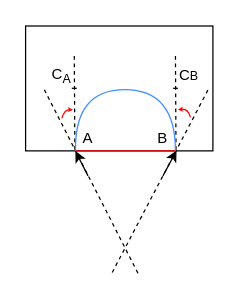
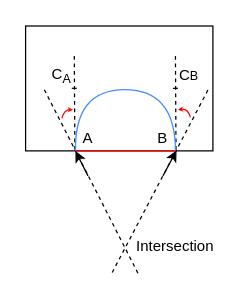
+ <mxCell id="16" value="Intersection" style="text;html=1;strokeColor=none;fillColor=none;align=center;verticalAlign=middle;whiteSpace=wrap;rounded=0;" parent="1" vertex="1"><mxGeometry x="105" y="187" width="70" height="20" as="geometry" /></mxCell>
